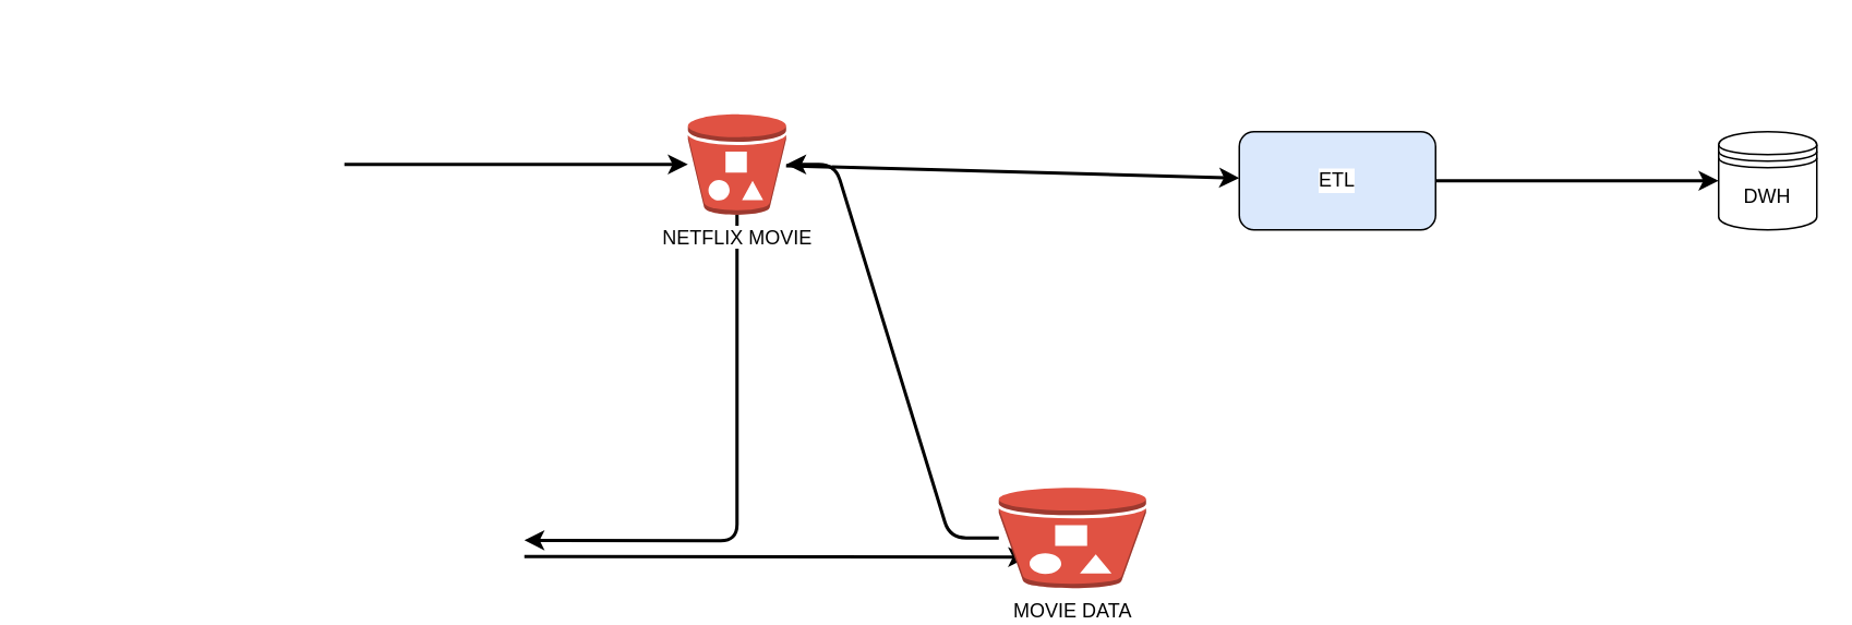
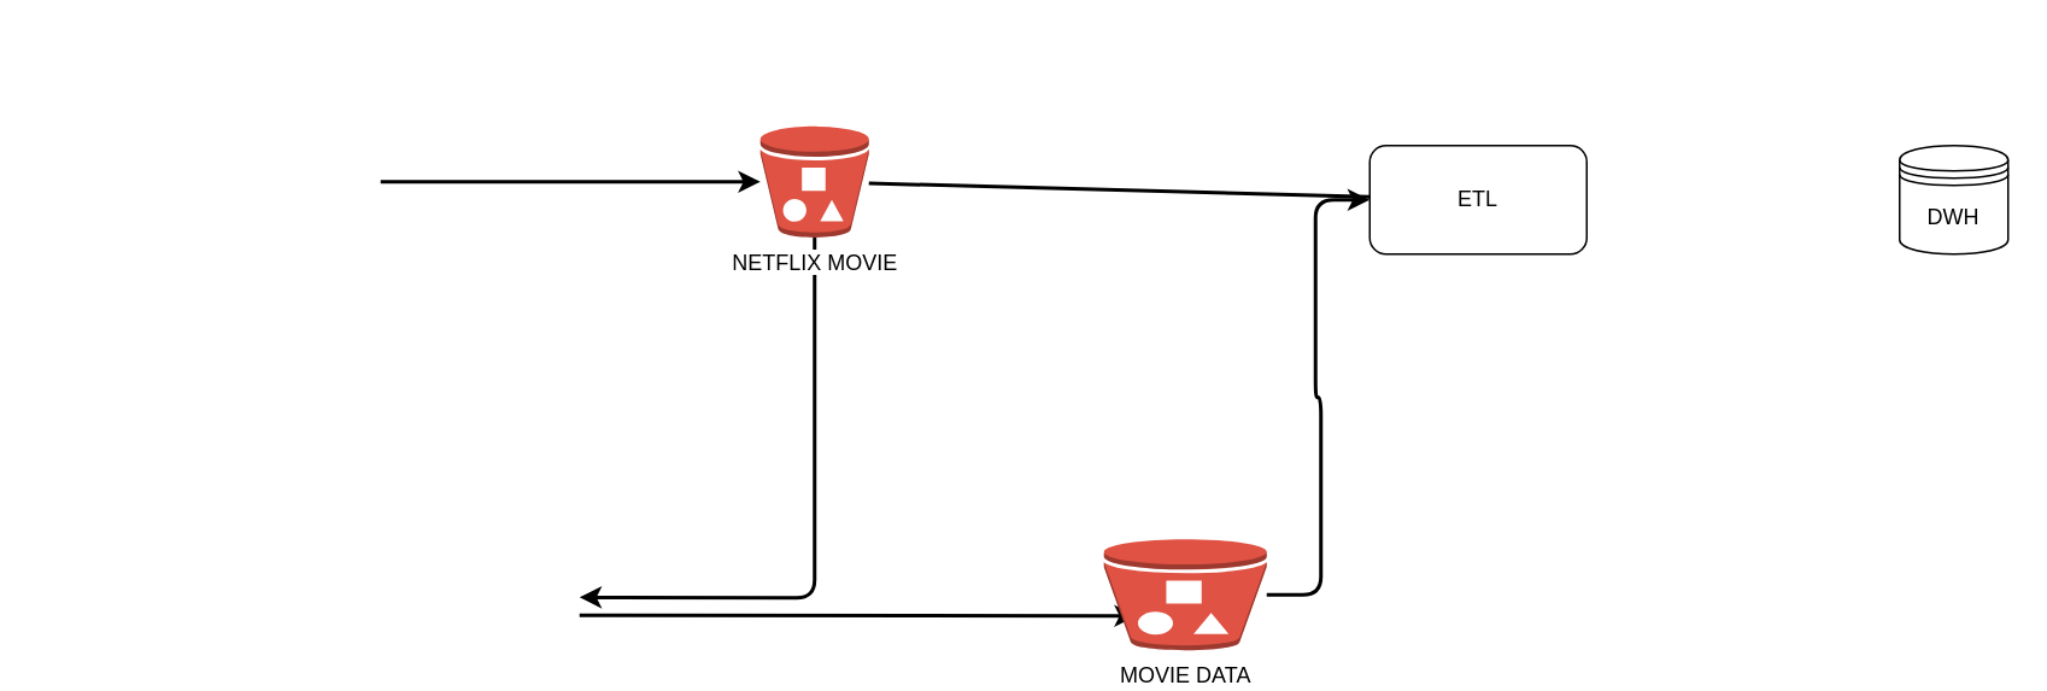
- <mxCell id="10" style="edgeStyle=none;html=1;strokeColor=#000000;strokeWidth=2;fontColor=#000000;" edge="1" parent="1" source="11" target="3"><mxGeometry relative="1" as="geometry" /></mxCell>
+ <mxCell id="10" style="edgeStyle=none;html=1;strokeColor=#000000;strokeWidth=2;fontColor=#000000;endArrow=none;" edge="1" parent="1" source="11" target="3"><mxGeometry relative="1" as="geometry" /></mxCell>
- <mxCell id="3" value="ETL" style="rounded=1;whiteSpace=wrap;html=1;labelBackgroundColor=#FFFFFF;fontColor=#000000;fillColor=#dae8fc;" vertex="1" parent="1"><mxGeometry x="757" y="80" width="120" height="60" as="geometry" /></mxCell>
+ <mxCell id="3" value="ETL" style="rounded=1;whiteSpace=wrap;html=1;labelBackgroundColor=#FFFFFF;fontColor=#000000;" vertex="1" parent="1"><mxGeometry x="757" y="80" width="120" height="60" as="geometry" /></mxCell>
- <mxCell id="2" style="edgeStyle=entityRelationEdgeStyle;html=1;entryX=0;entryY=0.5;entryDx=0;entryDy=0;strokeColor=#000000;strokeWidth=2;fontColor=#000000;" edge="1" parent="1" source="3" target="14"><mxGeometry relative="1" as="geometry" /></mxCell>
- <mxCell id="12" style="edgeStyle=entityRelationEdgeStyle;html=1;strokeColor=#000000;strokeWidth=2;fontColor=#000000;" edge="1" parent="1" source="13" target="11"><mxGeometry relative="1" as="geometry" /></mxCell>
+ <mxCell id="12" style="edgeStyle=entityRelationEdgeStyle;html=1;entryX=0;entryY=0.5;entryDx=0;entryDy=0;strokeColor=#000000;strokeWidth=2;fontColor=#000000;" edge="1" parent="1" source="13" target="3"><mxGeometry relative="1" as="geometry" /></mxCell>
